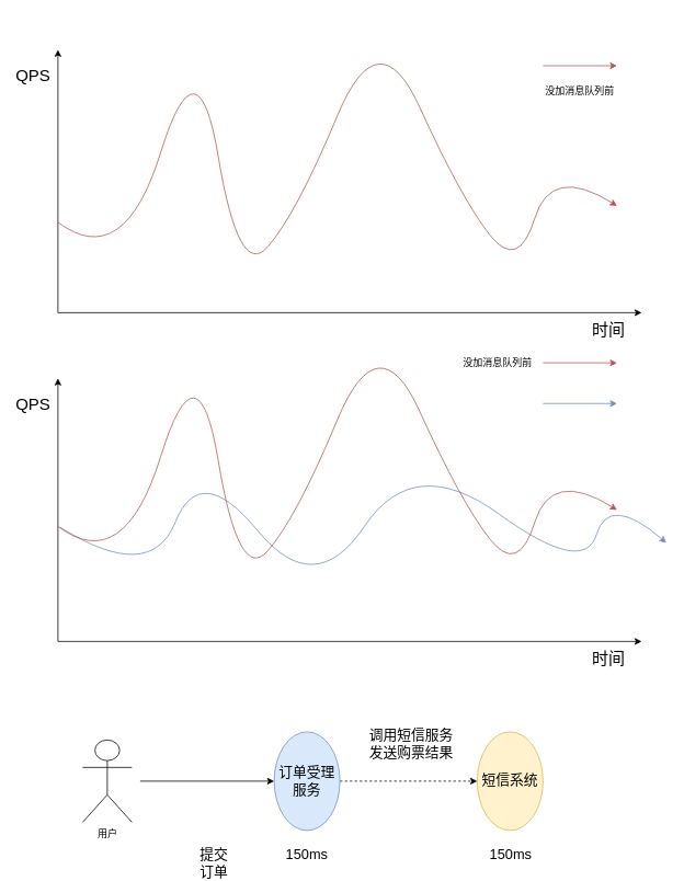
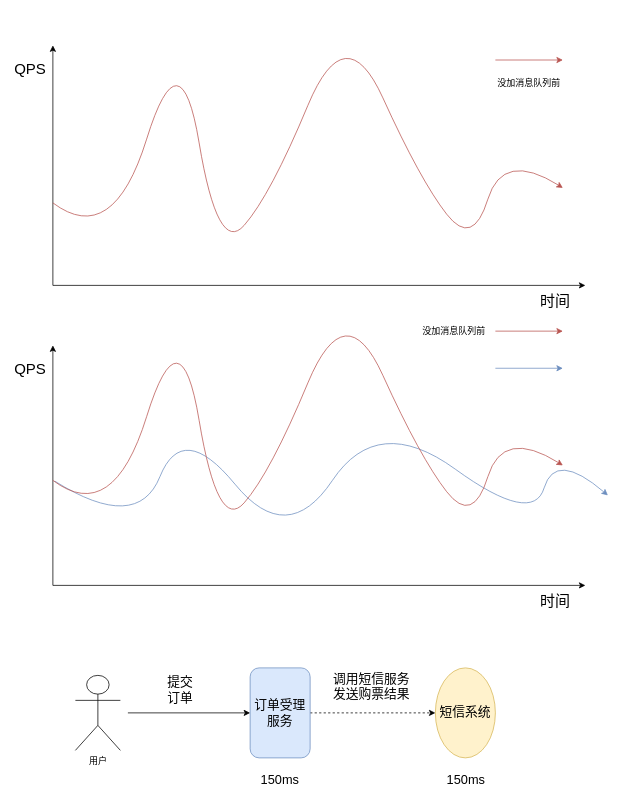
- <mxCell id="24" value="调用短信服务发送购票结果" style="text;html=1;strokeColor=none;fillColor=none;align=center;verticalAlign=middle;whiteSpace=wrap;rounded=0;fontSize=17;" vertex="1" parent="1"><mxGeometry x="445" y="890" width="110" height="30" as="geometry" /></mxCell>
+ <mxCell id="24" value="调用短信服务发送购票结果" style="text;html=1;strokeColor=none;fillColor=none;align=center;verticalAlign=middle;whiteSpace=wrap;rounded=0;fontSize=17;" vertex="1" parent="1"><mxGeometry x="440" y="900" width="110" height="30" as="geometry" /></mxCell>
- <mxCell id="20" value="订单受理服务" style="ellipse;whiteSpace=wrap;html=1;fontSize=17;fillColor=#dae8fc;strokeColor=#6c8ebf;" vertex="1" parent="1"><mxGeometry x="333" y="890" width="80" height="120" as="geometry" /></mxCell>
+ <mxCell id="20" value="订单受理服务" style="rounded=1;whiteSpace=wrap;html=1;fontSize=17;fillColor=#dae8fc;strokeColor=#6c8ebf;" vertex="1" parent="1"><mxGeometry x="333" y="890" width="80" height="120" as="geometry" /></mxCell>
- <mxCell id="23" value="提交订单" style="text;html=1;strokeColor=none;fillColor=none;align=center;verticalAlign=middle;whiteSpace=wrap;rounded=0;fontSize=17;" vertex="1" parent="1"><mxGeometry x="240" y="1040" width="40" height="20" as="geometry" /></mxCell>
+ <mxCell id="23" value="提交订单" style="text;html=1;strokeColor=none;fillColor=none;align=center;verticalAlign=middle;whiteSpace=wrap;rounded=0;fontSize=17;" vertex="1" parent="1"><mxGeometry x="220" y="910" width="40" height="20" as="geometry" /></mxCell>
